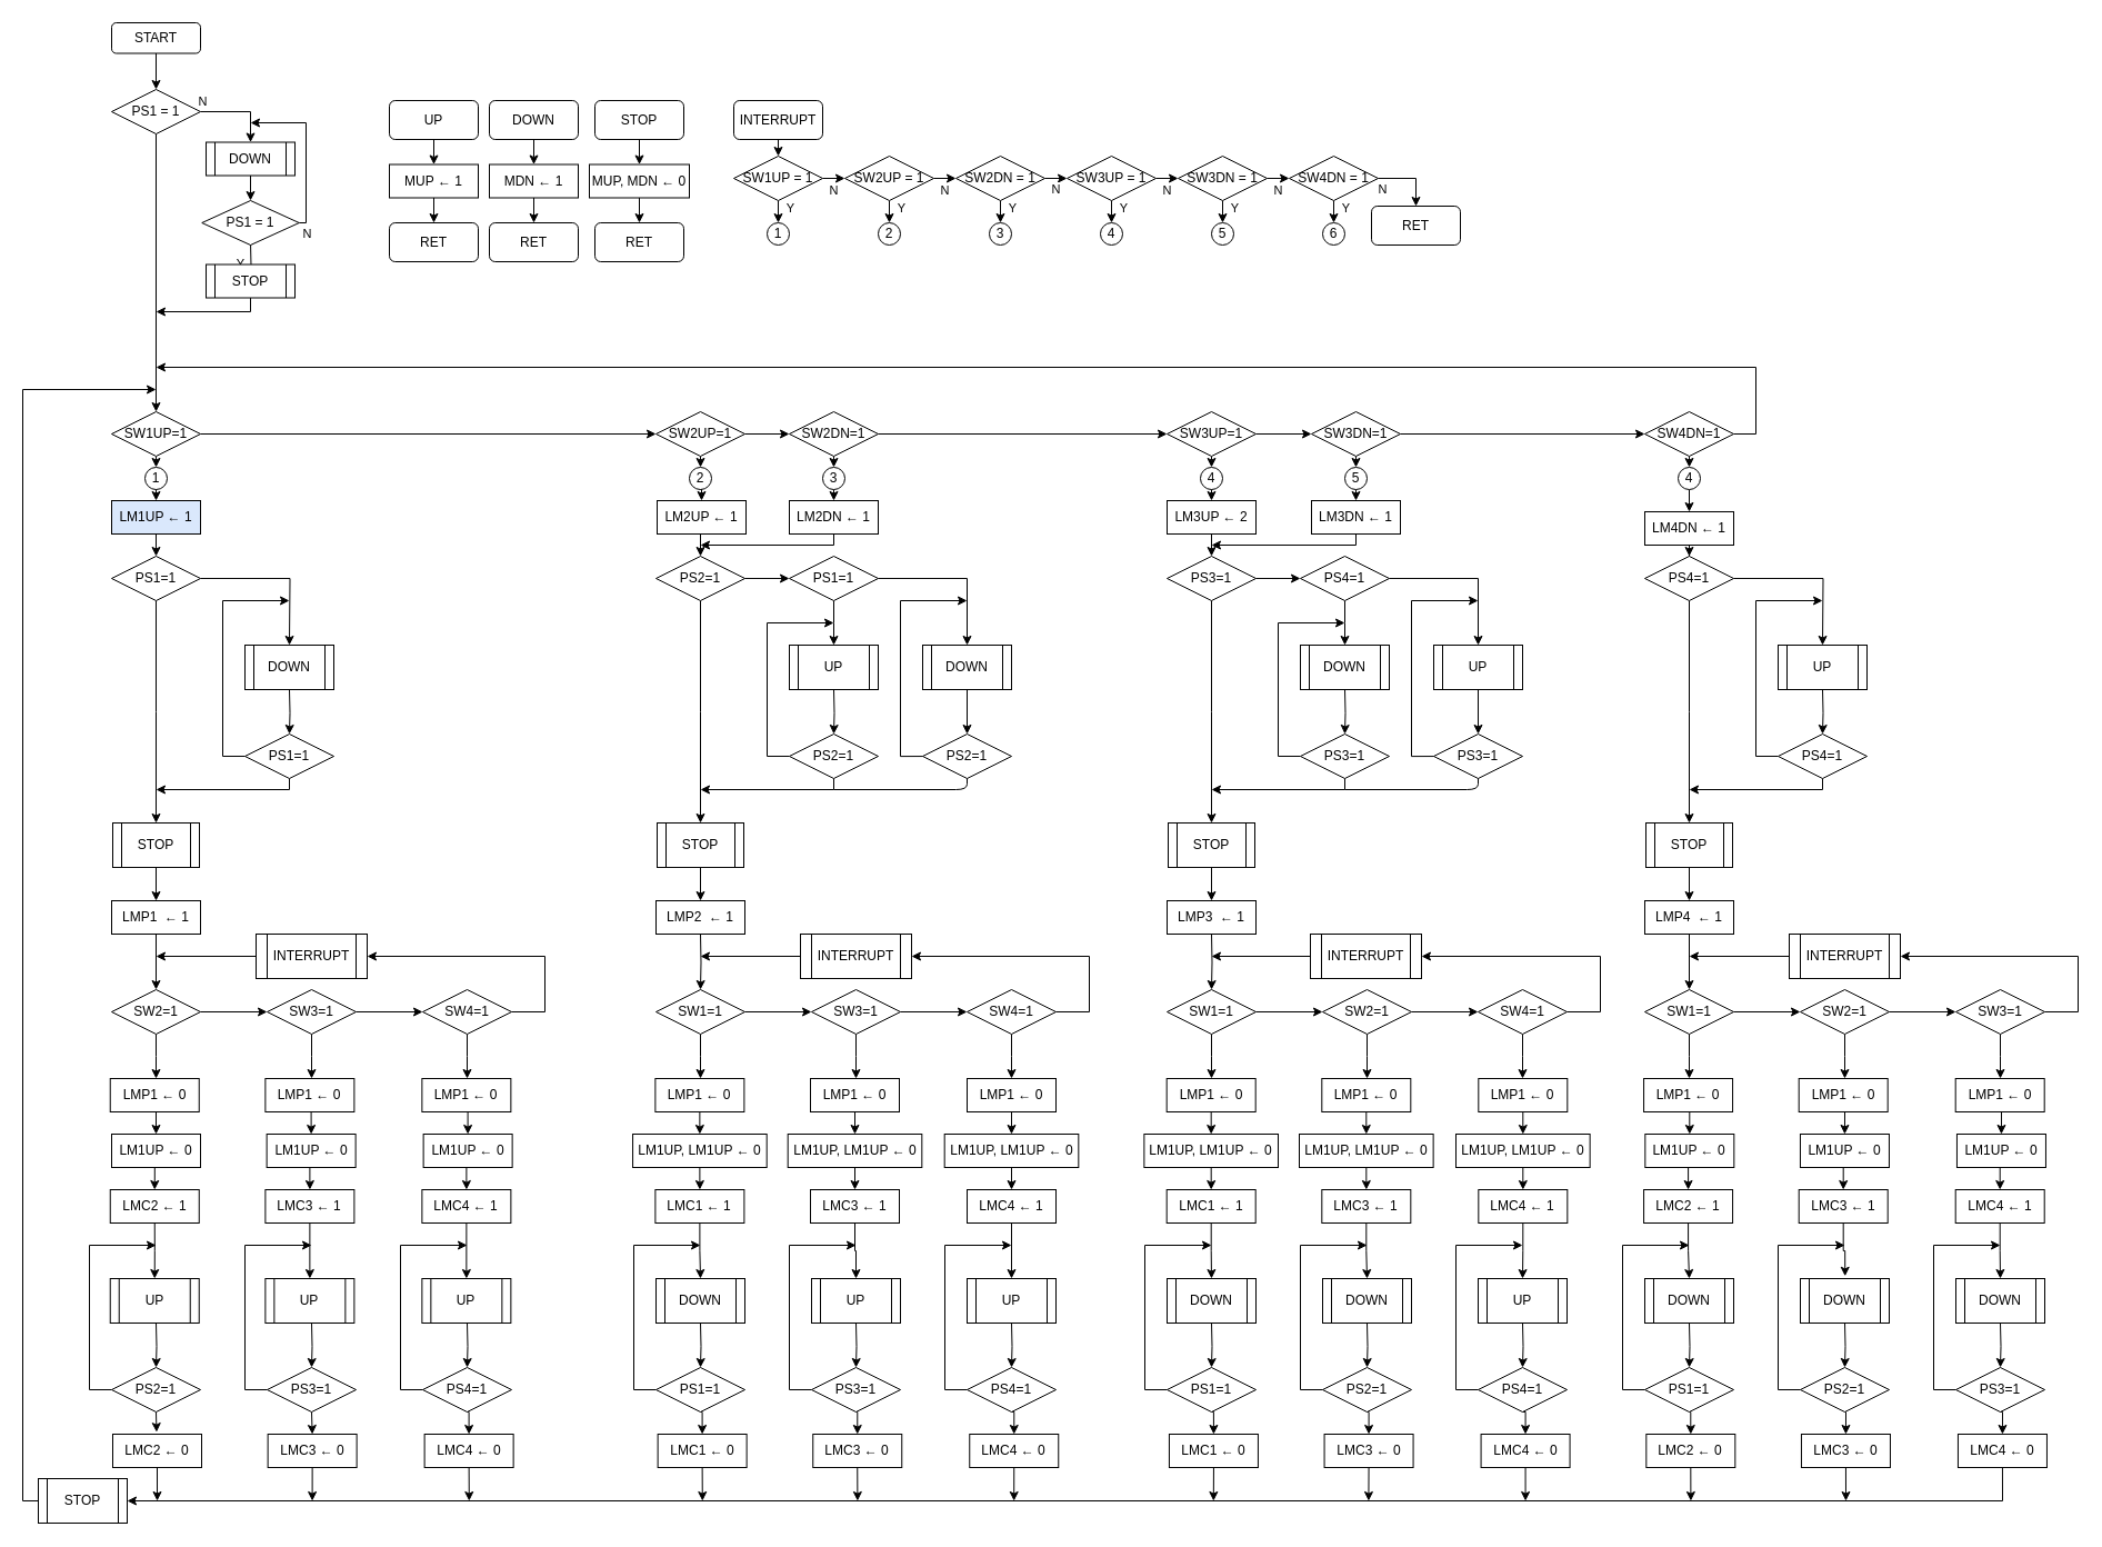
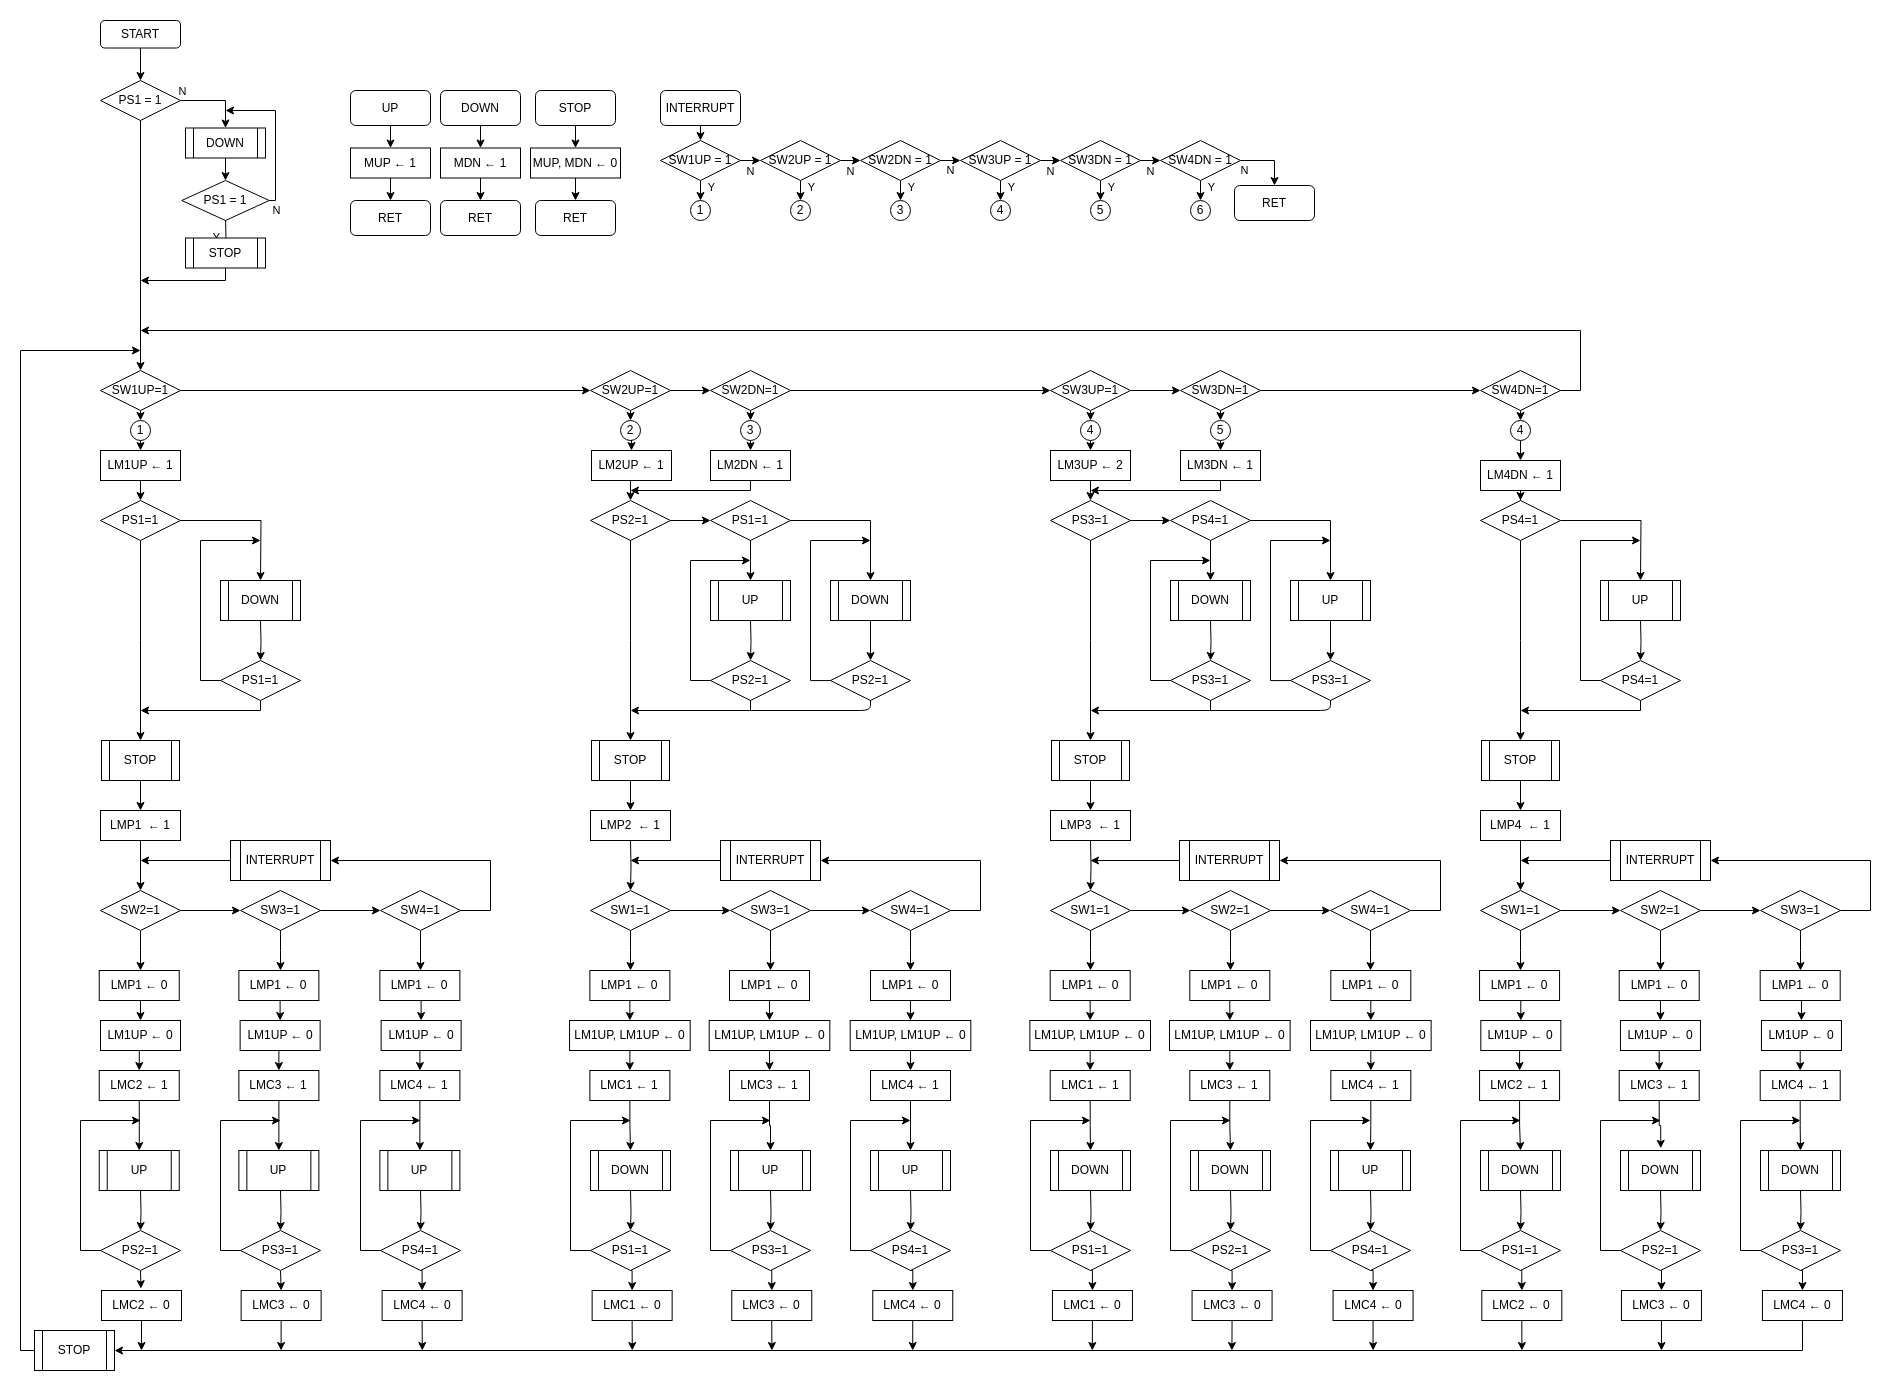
- <mxCell id="267" value="LM1UP ← 1" style="rounded=0;whiteSpace=wrap;html=1;fillColor=#dae8fc;" vertex="1" parent="1"><mxGeometry x="100" y="450" width="80" height="30" as="geometry" /></mxCell>
+ <mxCell id="267" value="LM1UP ← 1" style="rounded=0;whiteSpace=wrap;html=1;" vertex="1" parent="1"><mxGeometry x="100" y="450" width="80" height="30" as="geometry" /></mxCell>
